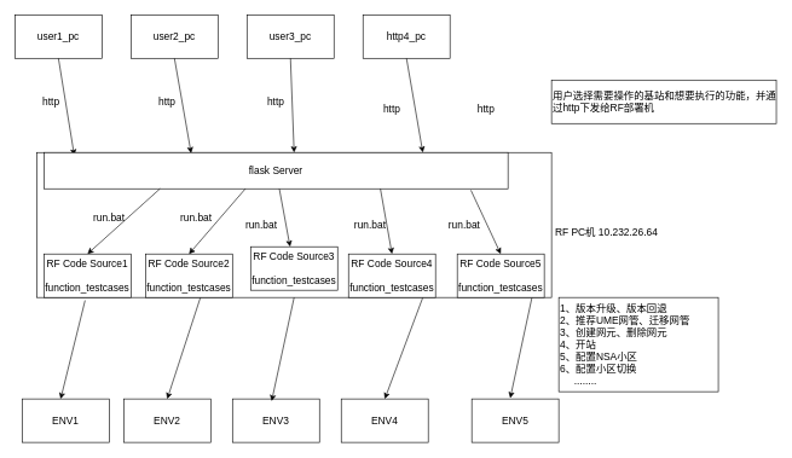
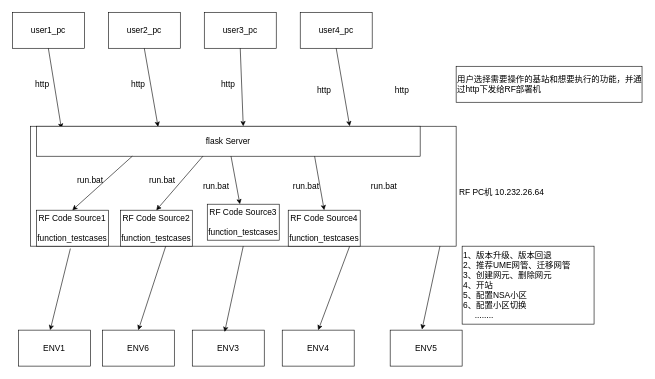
- <mxCell id="10" value="http4_pc" style="rounded=0;whiteSpace=wrap;html=1;fontSize=14;" parent="1" vertex="1"><mxGeometry x="500" y="20" width="120" height="60" as="geometry" /></mxCell>
+ <mxCell id="10" value="user4_pc" style="rounded=0;whiteSpace=wrap;html=1;fontSize=14;" parent="1" vertex="1"><mxGeometry x="500" y="20" width="120" height="60" as="geometry" /></mxCell>
- <mxCell id="32" value="" style="endArrow=classic;html=1;entryX=0.5;entryY=0;entryDx=0;entryDy=0;exitX=0.92;exitY=1.04;exitDx=0;exitDy=0;exitPerimeter=0;fontSize=14;" edge="1" parent="1" source="22" target="27"><mxGeometry width="50" height="50" relative="1" as="geometry"><mxPoint x="390" y="260" as="sourcePoint" /><mxPoint x="440" y="210" as="targetPoint" /></mxGeometry></mxCell>
- <mxCell id="27" value="RF Code Source5&lt;br style=&quot;font-size: 14px;&quot;&gt;&lt;br style=&quot;font-size: 14px;&quot;&gt;function_testcases" style="rounded=0;whiteSpace=wrap;html=1;fontSize=14;" vertex="1" parent="1"><mxGeometry x="630" y="350" width="120" height="60" as="geometry" /></mxCell>
- <mxCell id="5" value="ENV2" style="rounded=0;whiteSpace=wrap;html=1;fontSize=14;" parent="1" vertex="1"><mxGeometry x="170" y="550" width="120" height="60" as="geometry" /></mxCell>
+ <mxCell id="5" value="ENV6" style="rounded=0;whiteSpace=wrap;html=1;fontSize=14;" parent="1" vertex="1"><mxGeometry x="170" y="550" width="120" height="60" as="geometry" /></mxCell>
